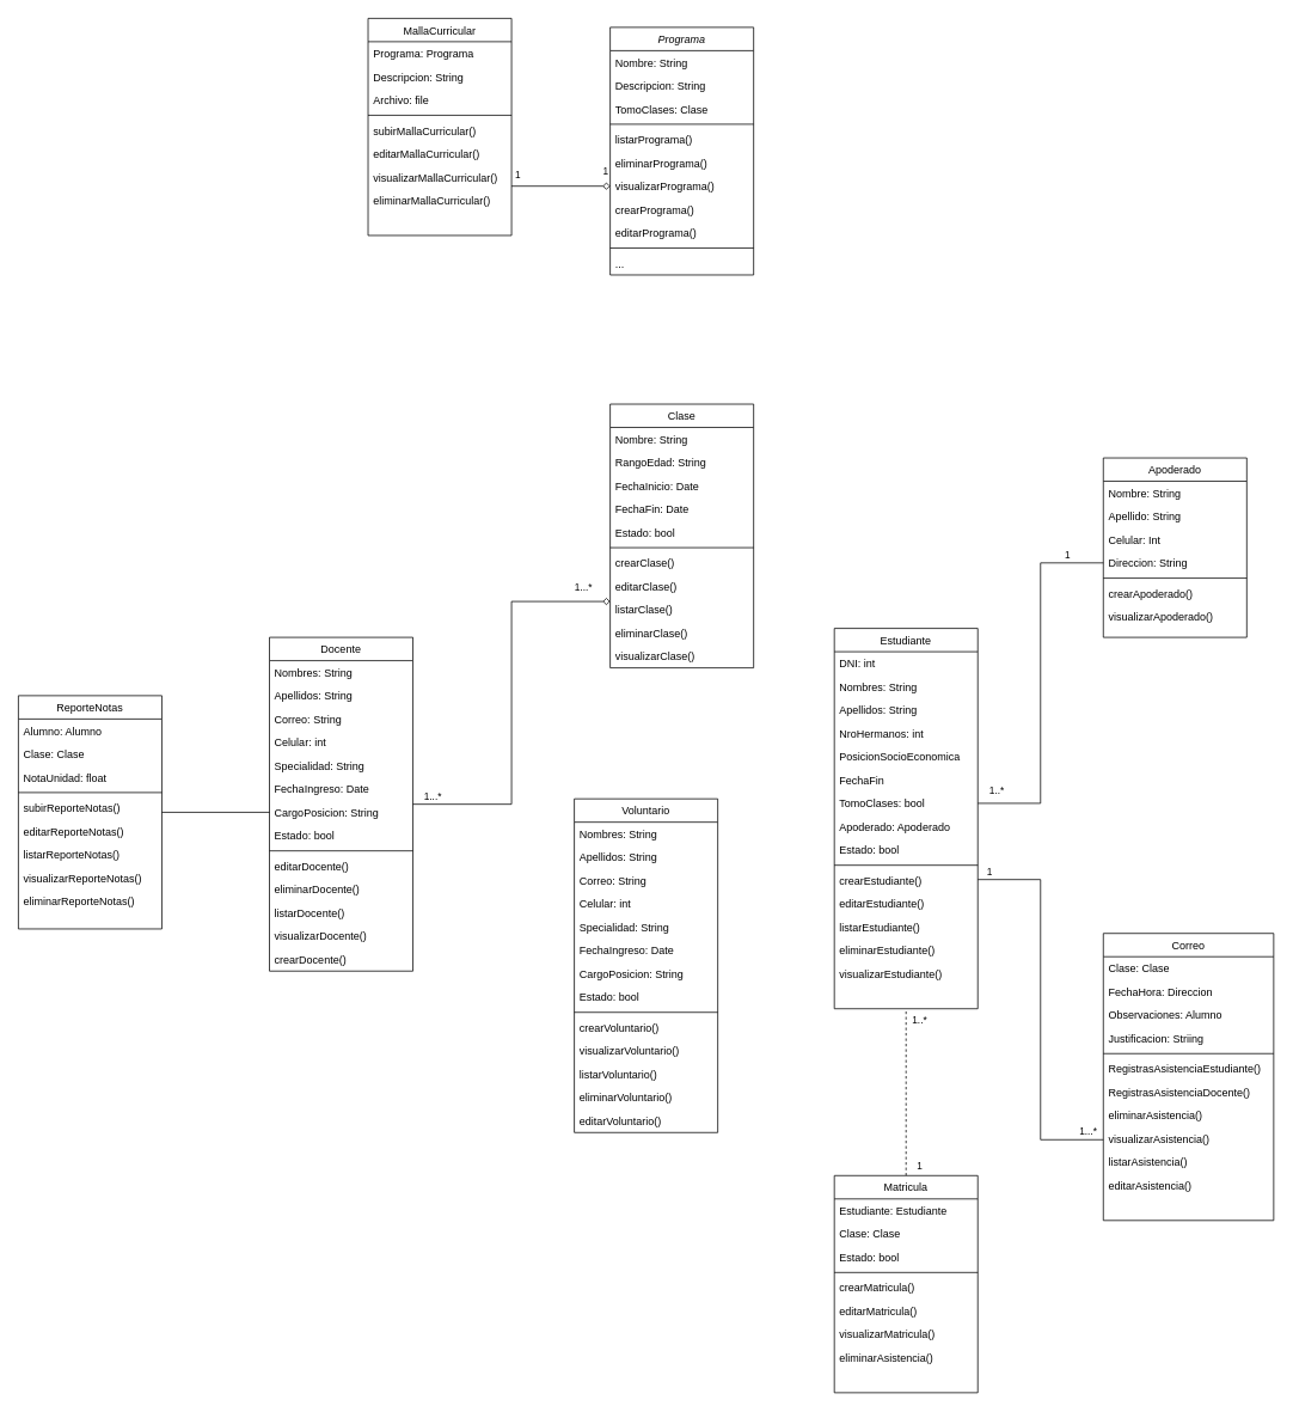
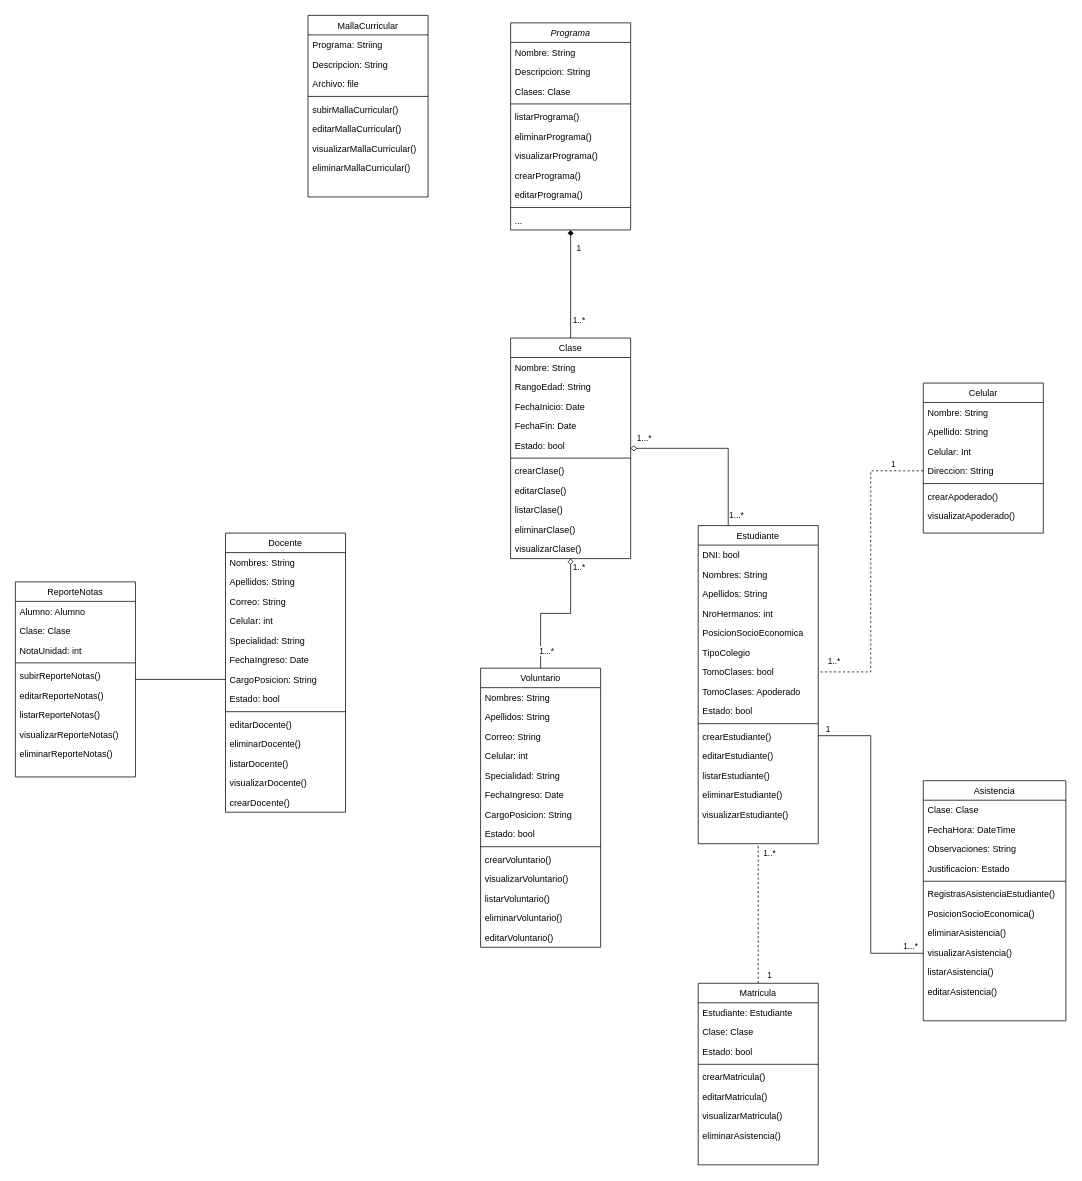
- <mxCell id="68" value="Programa: Programa" style="text;align=left;verticalAlign=top;spacingLeft=4;spacingRight=4;overflow=hidden;rotatable=0;points=[[0,0.5],[1,0.5]];portConstraint=eastwest;" parent="67" vertex="1"><mxGeometry y="26" width="160" height="26" as="geometry" /></mxCell>
+ <mxCell id="68" value="Programa: Striing" style="text;align=left;verticalAlign=top;spacingLeft=4;spacingRight=4;overflow=hidden;rotatable=0;points=[[0,0.5],[1,0.5]];portConstraint=eastwest;" parent="67" vertex="1"><mxGeometry y="26" width="160" height="26" as="geometry" /></mxCell>
- <mxCell id="5" value="TomoClases: Clase" style="text;align=left;verticalAlign=top;spacingLeft=4;spacingRight=4;overflow=hidden;rotatable=0;points=[[0,0.5],[1,0.5]];portConstraint=eastwest;rounded=0;shadow=0;html=0;" parent="2" vertex="1"><mxGeometry y="78" width="160" height="26" as="geometry" /></mxCell>
+ <mxCell id="5" value="Clases: Clase" style="text;align=left;verticalAlign=top;spacingLeft=4;spacingRight=4;overflow=hidden;rotatable=0;points=[[0,0.5],[1,0.5]];portConstraint=eastwest;rounded=0;shadow=0;html=0;" parent="2" vertex="1"><mxGeometry y="78" width="160" height="26" as="geometry" /></mxCell>
- <mxCell id="141" style="edgeStyle=orthogonalEdgeStyle;rounded=0;orthogonalLoop=1;jettySize=auto;html=1;endArrow=none;endFill=0;startArrow=diamond;startFill=0;" edge="1" parent="1" source="9" target="67"><mxGeometry relative="1" as="geometry"><Array as="points"><mxPoint x="570" y="207" /><mxPoint x="570" y="210" /><mxPoint x="460" y="210" /><mxPoint x="460" y="55" /></Array></mxGeometry></mxCell>
- <mxCell id="142" value="1" style="edgeLabel;html=1;align=center;verticalAlign=middle;resizable=0;points=[];" vertex="1" connectable="0" parent="141"><mxGeometry x="0.894" y="-2" relative="1" as="geometry"><mxPoint y="-11" as="offset" /></mxGeometry></mxCell>
- <mxCell id="143" value="1" style="edgeLabel;html=1;align=center;verticalAlign=middle;resizable=0;points=[];" vertex="1" connectable="0" parent="141"><mxGeometry x="-0.886" y="-1" relative="1" as="geometry"><mxPoint y="-16" as="offset" /></mxGeometry></mxCell>
+ <mxCell id="126" style="edgeStyle=orthogonalEdgeStyle;rounded=0;orthogonalLoop=1;jettySize=auto;html=1;endArrow=diamond;endFill=1;" edge="1" parent="1" source="30" target="2"><mxGeometry relative="1" as="geometry" /></mxCell>
+ <mxCell id="127" value="1" style="edgeLabel;html=1;align=center;verticalAlign=middle;resizable=0;points=[];" vertex="1" connectable="0" parent="126"><mxGeometry x="0.527" y="3" relative="1" as="geometry"><mxPoint x="13" y="-10" as="offset" /></mxGeometry></mxCell>
+ <mxCell id="128" value="1..*" style="edgeLabel;html=1;align=center;verticalAlign=middle;resizable=0;points=[];" vertex="1" connectable="0" parent="126"><mxGeometry x="-0.851" y="1" relative="1" as="geometry"><mxPoint x="11" y="-13" as="offset" /></mxGeometry></mxCell>
- <mxCell id="100" value="Apoderado" style="swimlane;fontStyle=0;align=center;verticalAlign=top;childLayout=stackLayout;horizontal=1;startSize=26;horizontalStack=0;resizeParent=1;resizeLast=0;collapsible=1;marginBottom=0;rounded=0;shadow=0;strokeWidth=1;" parent="1" vertex="1"><mxGeometry x="1230" y="510" width="160" height="200" as="geometry"><mxRectangle x="130" y="380" width="160" height="26" as="alternateBounds" /></mxGeometry></mxCell>
+ <mxCell id="100" value="Celular" style="swimlane;fontStyle=0;align=center;verticalAlign=top;childLayout=stackLayout;horizontal=1;startSize=26;horizontalStack=0;resizeParent=1;resizeLast=0;collapsible=1;marginBottom=0;rounded=0;shadow=0;strokeWidth=1;" parent="1" vertex="1"><mxGeometry x="1230" y="510" width="160" height="200" as="geometry"><mxRectangle x="130" y="380" width="160" height="26" as="alternateBounds" /></mxGeometry></mxCell>
+ <mxCell id="129" style="edgeStyle=orthogonalEdgeStyle;rounded=0;orthogonalLoop=1;jettySize=auto;html=1;endArrow=diamond;endFill=0;exitX=0.25;exitY=0;exitDx=0;exitDy=0;" edge="1" parent="1" source="14" target="30"><mxGeometry relative="1" as="geometry" /></mxCell>
+ <mxCell id="130" value="1...*" style="edgeLabel;html=1;align=center;verticalAlign=middle;resizable=0;points=[];" vertex="1" connectable="0" parent="129"><mxGeometry x="-0.789" relative="1" as="geometry"><mxPoint x="10" y="11" as="offset" /></mxGeometry></mxCell>
+ <mxCell id="131" value="1...*" style="edgeLabel;html=1;align=center;verticalAlign=middle;resizable=0;points=[];" vertex="1" connectable="0" parent="129"><mxGeometry x="0.854" y="2" relative="1" as="geometry"><mxPoint y="-16" as="offset" /></mxGeometry></mxCell>
- <mxCell id="15" value="DNI: int" style="text;align=left;verticalAlign=top;spacingLeft=4;spacingRight=4;overflow=hidden;rotatable=0;points=[[0,0.5],[1,0.5]];portConstraint=eastwest;" parent="14" vertex="1"><mxGeometry y="26" width="160" height="26" as="geometry" /></mxCell>
+ <mxCell id="15" value="DNI: bool" style="text;align=left;verticalAlign=top;spacingLeft=4;spacingRight=4;overflow=hidden;rotatable=0;points=[[0,0.5],[1,0.5]];portConstraint=eastwest;" parent="14" vertex="1"><mxGeometry y="26" width="160" height="26" as="geometry" /></mxCell>
- <mxCell id="123" style="edgeStyle=orthogonalEdgeStyle;rounded=0;orthogonalLoop=1;jettySize=auto;html=1;endArrow=none;endFill=0;" edge="1" parent="1" source="104" target="21"><mxGeometry relative="1" as="geometry" /></mxCell>
+ <mxCell id="123" style="edgeStyle=orthogonalEdgeStyle;rounded=0;orthogonalLoop=1;jettySize=auto;html=1;endArrow=none;endFill=0;dashed=1;" edge="1" parent="1" source="104" target="21"><mxGeometry relative="1" as="geometry" /></mxCell>
- <mxCell id="132" style="edgeStyle=orthogonalEdgeStyle;rounded=0;orthogonalLoop=1;jettySize=auto;html=1;endArrow=diamond;endFill=0;" edge="1" parent="1" source="108" target="30"><mxGeometry relative="1" as="geometry"><mxPoint x="760" y="450" as="targetPoint" /><Array as="points"><mxPoint x="570" y="896" /><mxPoint x="570" y="670" /></Array></mxGeometry></mxCell>
- <mxCell id="133" value="1...*" style="edgeLabel;html=1;align=center;verticalAlign=middle;resizable=0;points=[];" vertex="1" connectable="0" parent="132"><mxGeometry x="0.827" y="2" relative="1" as="geometry"><mxPoint x="8" y="-15" as="offset" /></mxGeometry></mxCell>
- <mxCell id="134" value="1...*" style="edgeLabel;html=1;align=center;verticalAlign=middle;resizable=0;points=[];" vertex="1" connectable="0" parent="132"><mxGeometry x="-0.905" relative="1" as="geometry"><mxPoint y="-9" as="offset" /></mxGeometry></mxCell>
+ <mxCell id="135" style="edgeStyle=orthogonalEdgeStyle;rounded=0;orthogonalLoop=1;jettySize=auto;html=1;endArrow=diamond;endFill=0;" edge="1" parent="1" source="42" target="30"><mxGeometry relative="1" as="geometry"><mxPoint x="740" y="750" as="targetPoint" /></mxGeometry></mxCell>
+ <mxCell id="136" value="1..*" style="edgeLabel;html=1;align=center;verticalAlign=middle;resizable=0;points=[];" vertex="1" connectable="0" parent="135"><mxGeometry x="0.846" y="-2" relative="1" as="geometry"><mxPoint x="8" y="-3" as="offset" /></mxGeometry></mxCell>
+ <mxCell id="137" value="1...*" style="edgeLabel;html=1;align=center;verticalAlign=middle;resizable=0;points=[];" vertex="1" connectable="0" parent="135"><mxGeometry x="-0.877" y="-2" relative="1" as="geometry"><mxPoint x="5" y="-13" as="offset" /></mxGeometry></mxCell>
- <mxCell id="60" value="NotaUnidad: float" style="text;align=left;verticalAlign=top;spacingLeft=4;spacingRight=4;overflow=hidden;rotatable=0;points=[[0,0.5],[1,0.5]];portConstraint=eastwest;rounded=0;shadow=0;html=0;" parent="57" vertex="1"><mxGeometry y="78" width="160" height="26" as="geometry" /></mxCell>
+ <mxCell id="60" value="NotaUnidad: int" style="text;align=left;verticalAlign=top;spacingLeft=4;spacingRight=4;overflow=hidden;rotatable=0;points=[[0,0.5],[1,0.5]];portConstraint=eastwest;rounded=0;shadow=0;html=0;" parent="57" vertex="1"><mxGeometry y="78" width="160" height="26" as="geometry" /></mxCell>
- <mxCell id="20" value="FechaFin" style="text;align=left;verticalAlign=top;spacingLeft=4;spacingRight=4;overflow=hidden;rotatable=0;points=[[0,0.5],[1,0.5]];portConstraint=eastwest;rounded=0;shadow=0;html=0;" parent="14" vertex="1"><mxGeometry y="156" width="160" height="26" as="geometry" /></mxCell>
+ <mxCell id="20" value="TipoColegio" style="text;align=left;verticalAlign=top;spacingLeft=4;spacingRight=4;overflow=hidden;rotatable=0;points=[[0,0.5],[1,0.5]];portConstraint=eastwest;rounded=0;shadow=0;html=0;" parent="14" vertex="1"><mxGeometry y="156" width="160" height="26" as="geometry" /></mxCell>
- <mxCell id="22" value="Apoderado: Apoderado" style="text;align=left;verticalAlign=top;spacingLeft=4;spacingRight=4;overflow=hidden;rotatable=0;points=[[0,0.5],[1,0.5]];portConstraint=eastwest;rounded=0;shadow=0;html=0;" parent="14" vertex="1"><mxGeometry y="208" width="160" height="26" as="geometry" /></mxCell>
+ <mxCell id="22" value="TomoClases: Apoderado" style="text;align=left;verticalAlign=top;spacingLeft=4;spacingRight=4;overflow=hidden;rotatable=0;points=[[0,0.5],[1,0.5]];portConstraint=eastwest;rounded=0;shadow=0;html=0;" parent="14" vertex="1"><mxGeometry y="208" width="160" height="26" as="geometry" /></mxCell>
- <mxCell id="76" value="Correo" style="swimlane;fontStyle=0;align=center;verticalAlign=top;childLayout=stackLayout;horizontal=1;startSize=26;horizontalStack=0;resizeParent=1;resizeLast=0;collapsible=1;marginBottom=0;rounded=0;shadow=0;strokeWidth=1;" parent="1" vertex="1"><mxGeometry x="1230" y="1040" width="190" height="320" as="geometry"><mxRectangle x="130" y="380" width="160" height="26" as="alternateBounds" /></mxGeometry></mxCell>
+ <mxCell id="76" value="Asistencia" style="swimlane;fontStyle=0;align=center;verticalAlign=top;childLayout=stackLayout;horizontal=1;startSize=26;horizontalStack=0;resizeParent=1;resizeLast=0;collapsible=1;marginBottom=0;rounded=0;shadow=0;strokeWidth=1;" parent="1" vertex="1"><mxGeometry x="1230" y="1040" width="190" height="320" as="geometry"><mxRectangle x="130" y="380" width="160" height="26" as="alternateBounds" /></mxGeometry></mxCell>
- <mxCell id="78" value="FechaHora: Direccion" style="text;align=left;verticalAlign=top;spacingLeft=4;spacingRight=4;overflow=hidden;rotatable=0;points=[[0,0.5],[1,0.5]];portConstraint=eastwest;rounded=0;shadow=0;html=0;" parent="76" vertex="1"><mxGeometry y="52" width="190" height="26" as="geometry" /></mxCell>
+ <mxCell id="78" value="FechaHora: DateTime" style="text;align=left;verticalAlign=top;spacingLeft=4;spacingRight=4;overflow=hidden;rotatable=0;points=[[0,0.5],[1,0.5]];portConstraint=eastwest;rounded=0;shadow=0;html=0;" parent="76" vertex="1"><mxGeometry y="52" width="190" height="26" as="geometry" /></mxCell>
- <mxCell id="79" value="Observaciones: Alumno" style="text;align=left;verticalAlign=top;spacingLeft=4;spacingRight=4;overflow=hidden;rotatable=0;points=[[0,0.5],[1,0.5]];portConstraint=eastwest;rounded=0;shadow=0;html=0;" parent="76" vertex="1"><mxGeometry y="78" width="190" height="26" as="geometry" /></mxCell>
+ <mxCell id="79" value="Observaciones: String" style="text;align=left;verticalAlign=top;spacingLeft=4;spacingRight=4;overflow=hidden;rotatable=0;points=[[0,0.5],[1,0.5]];portConstraint=eastwest;rounded=0;shadow=0;html=0;" parent="76" vertex="1"><mxGeometry y="78" width="190" height="26" as="geometry" /></mxCell>
- <mxCell id="80" value="Justificacion: Striing" style="text;align=left;verticalAlign=top;spacingLeft=4;spacingRight=4;overflow=hidden;rotatable=0;points=[[0,0.5],[1,0.5]];portConstraint=eastwest;rounded=0;shadow=0;html=0;" parent="76" vertex="1"><mxGeometry y="104" width="190" height="26" as="geometry" /></mxCell>
+ <mxCell id="80" value="Justificacion: Estado" style="text;align=left;verticalAlign=top;spacingLeft=4;spacingRight=4;overflow=hidden;rotatable=0;points=[[0,0.5],[1,0.5]];portConstraint=eastwest;rounded=0;shadow=0;html=0;" parent="76" vertex="1"><mxGeometry y="104" width="190" height="26" as="geometry" /></mxCell>
- <mxCell id="83" value="RegistrasAsistenciaDocente()" style="text;align=left;verticalAlign=top;spacingLeft=4;spacingRight=4;overflow=hidden;rotatable=0;points=[[0,0.5],[1,0.5]];portConstraint=eastwest;" parent="76" vertex="1"><mxGeometry y="164" width="190" height="26" as="geometry" /></mxCell>
+ <mxCell id="83" value="PosicionSocioEconomica()" style="text;align=left;verticalAlign=top;spacingLeft=4;spacingRight=4;overflow=hidden;rotatable=0;points=[[0,0.5],[1,0.5]];portConstraint=eastwest;" parent="76" vertex="1"><mxGeometry y="164" width="190" height="26" as="geometry" /></mxCell>
